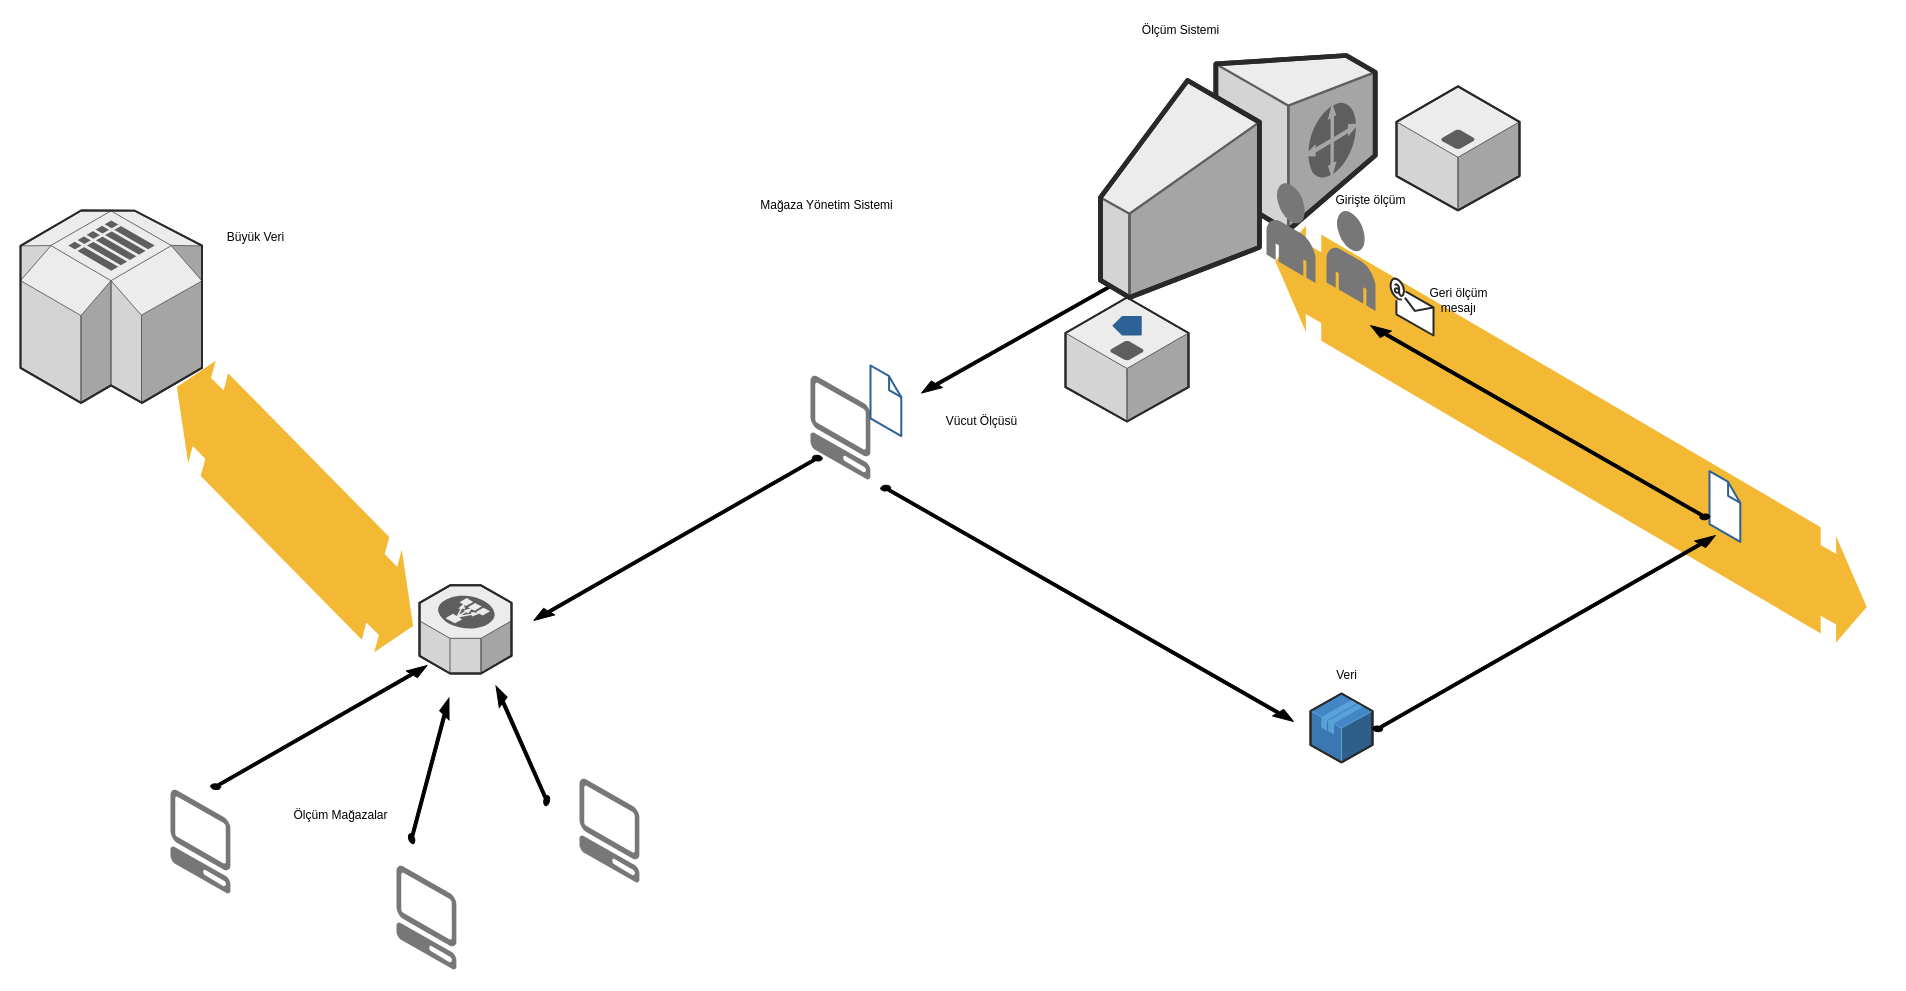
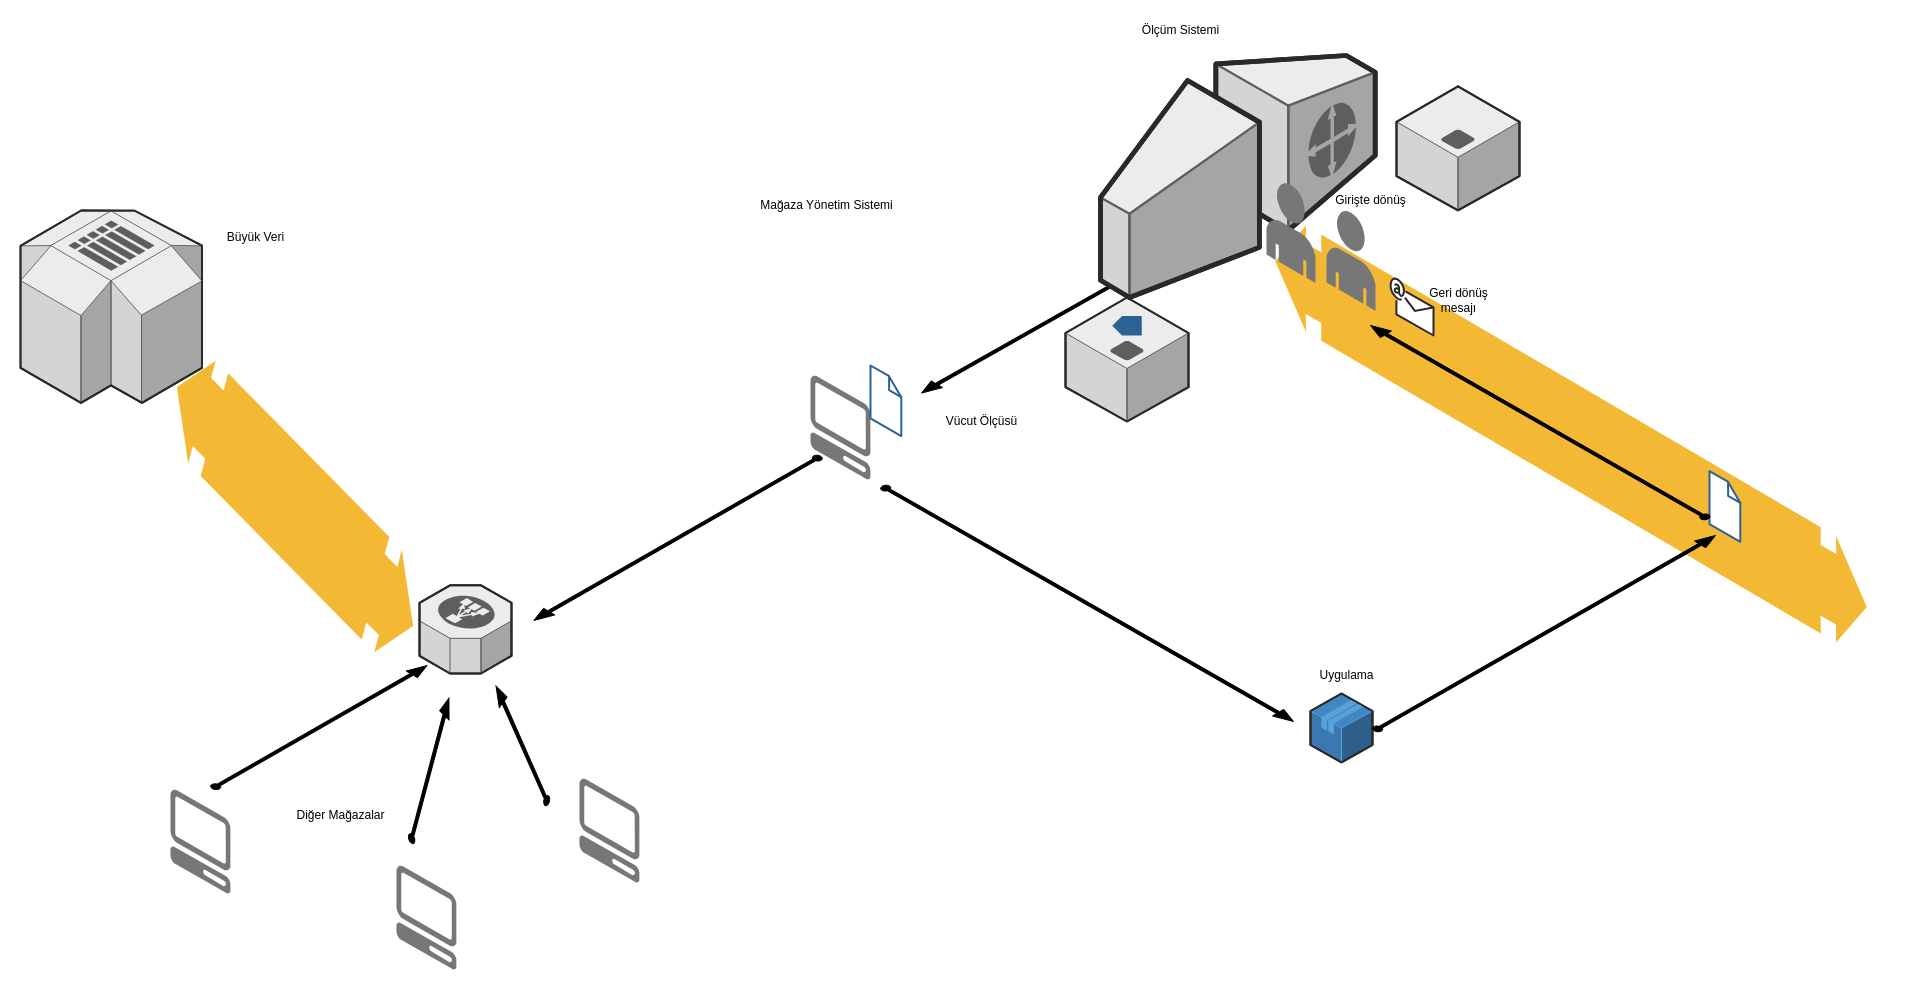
- <mxCell id="30" value="Girişte ölçüm&lt;br&gt;" style="text;html=1;align=center;verticalAlign=middle;resizable=0;points=[];autosize=1;" vertex="1" parent="1"><mxGeometry x="1325" y="190" width="90" height="20" as="geometry" /></mxCell>
+ <mxCell id="30" value="Girişte dönüş&lt;br&gt;" style="text;html=1;align=center;verticalAlign=middle;resizable=0;points=[];autosize=1;" vertex="1" parent="1"><mxGeometry x="1325" y="190" width="90" height="20" as="geometry" /></mxCell>
- <mxCell id="31" value="Geri ölçüm&lt;br&gt;mesajı" style="text;html=1;align=center;verticalAlign=middle;resizable=0;points=[];autosize=1;" vertex="1" parent="1"><mxGeometry x="1422.5" y="285.46" width="70" height="30" as="geometry" /></mxCell>
+ <mxCell id="31" value="Geri dönüş&lt;br&gt;mesajı" style="text;html=1;align=center;verticalAlign=middle;resizable=0;points=[];autosize=1;" vertex="1" parent="1"><mxGeometry x="1422.5" y="285.46" width="70" height="30" as="geometry" /></mxCell>
- <mxCell id="32" value="Veri" style="text;html=1;align=center;verticalAlign=middle;resizable=0;points=[];autosize=1;" vertex="1" parent="1"><mxGeometry x="1311" y="665" width="70" height="20" as="geometry" /></mxCell>
+ <mxCell id="32" value="Uygulama" style="text;html=1;align=center;verticalAlign=middle;resizable=0;points=[];autosize=1;" vertex="1" parent="1"><mxGeometry x="1311" y="665" width="70" height="20" as="geometry" /></mxCell>
- <mxCell id="33" value="Ölçüm Mağazalar" style="text;html=1;align=center;verticalAlign=middle;resizable=0;points=[];autosize=1;" vertex="1" parent="1"><mxGeometry x="290" y="805" width="100" height="20" as="geometry" /></mxCell>
+ <mxCell id="33" value="Diğer Mağazalar" style="text;html=1;align=center;verticalAlign=middle;resizable=0;points=[];autosize=1;" vertex="1" parent="1"><mxGeometry x="290" y="805" width="100" height="20" as="geometry" /></mxCell>
